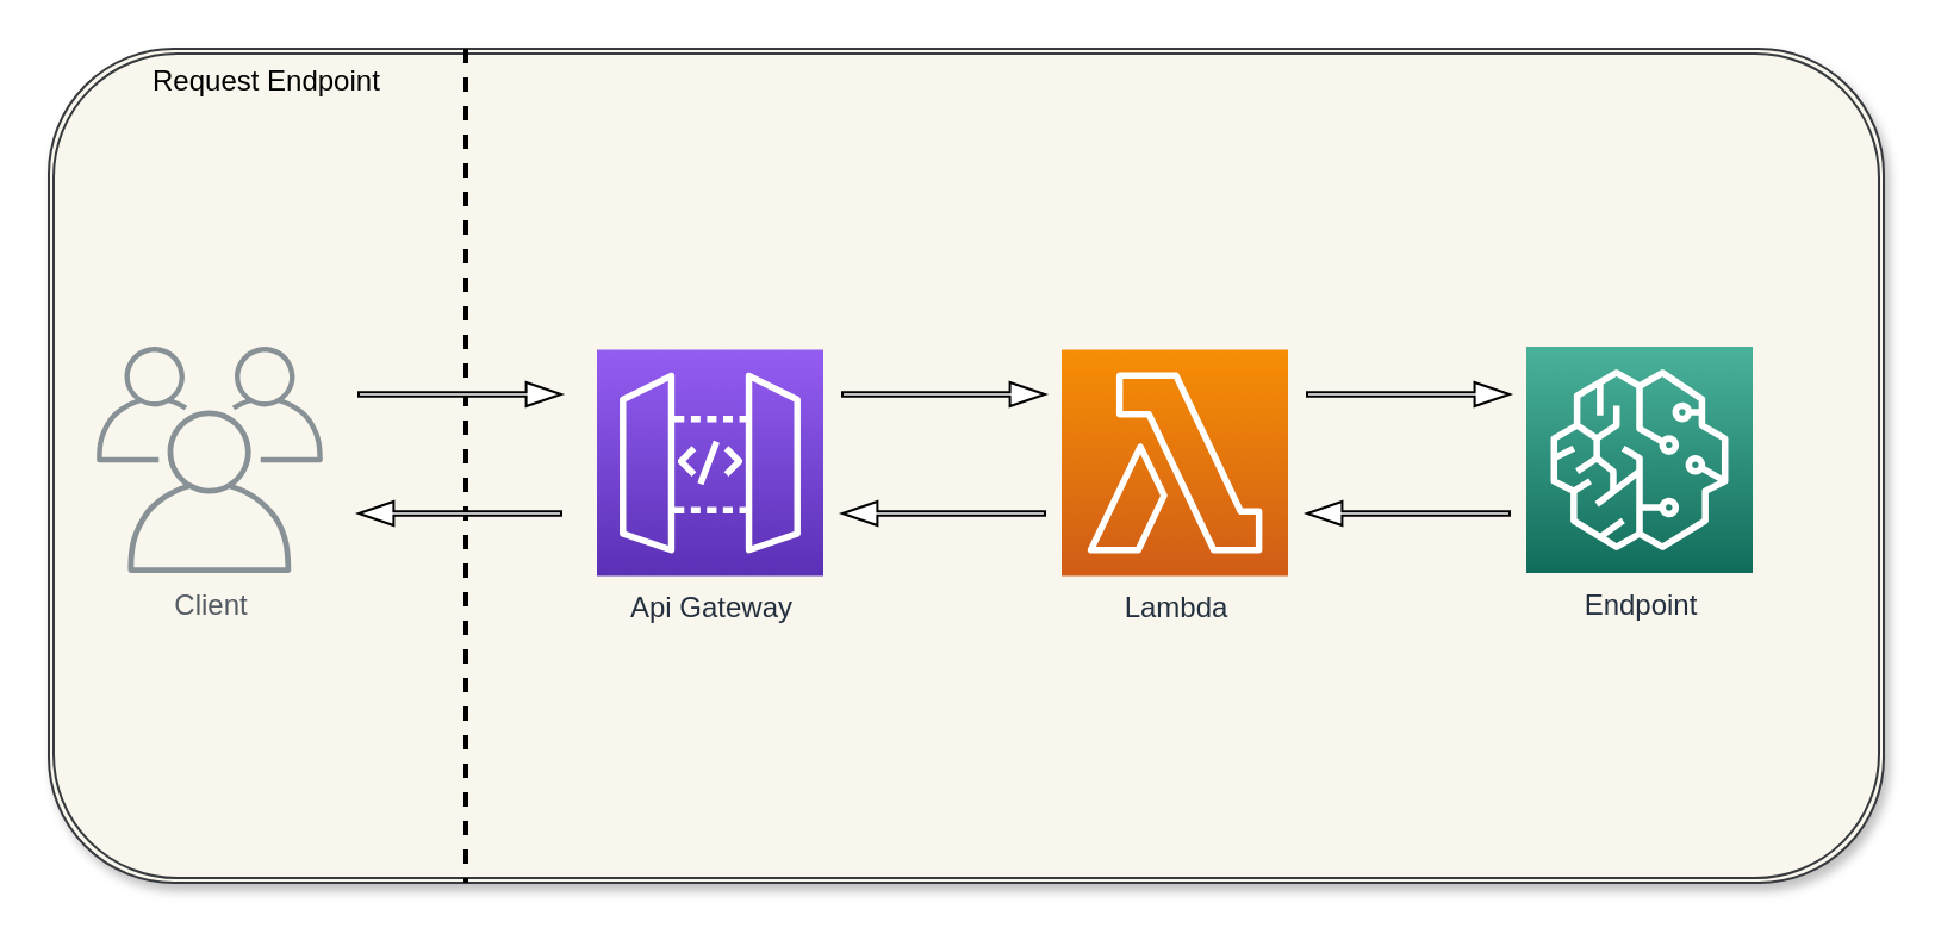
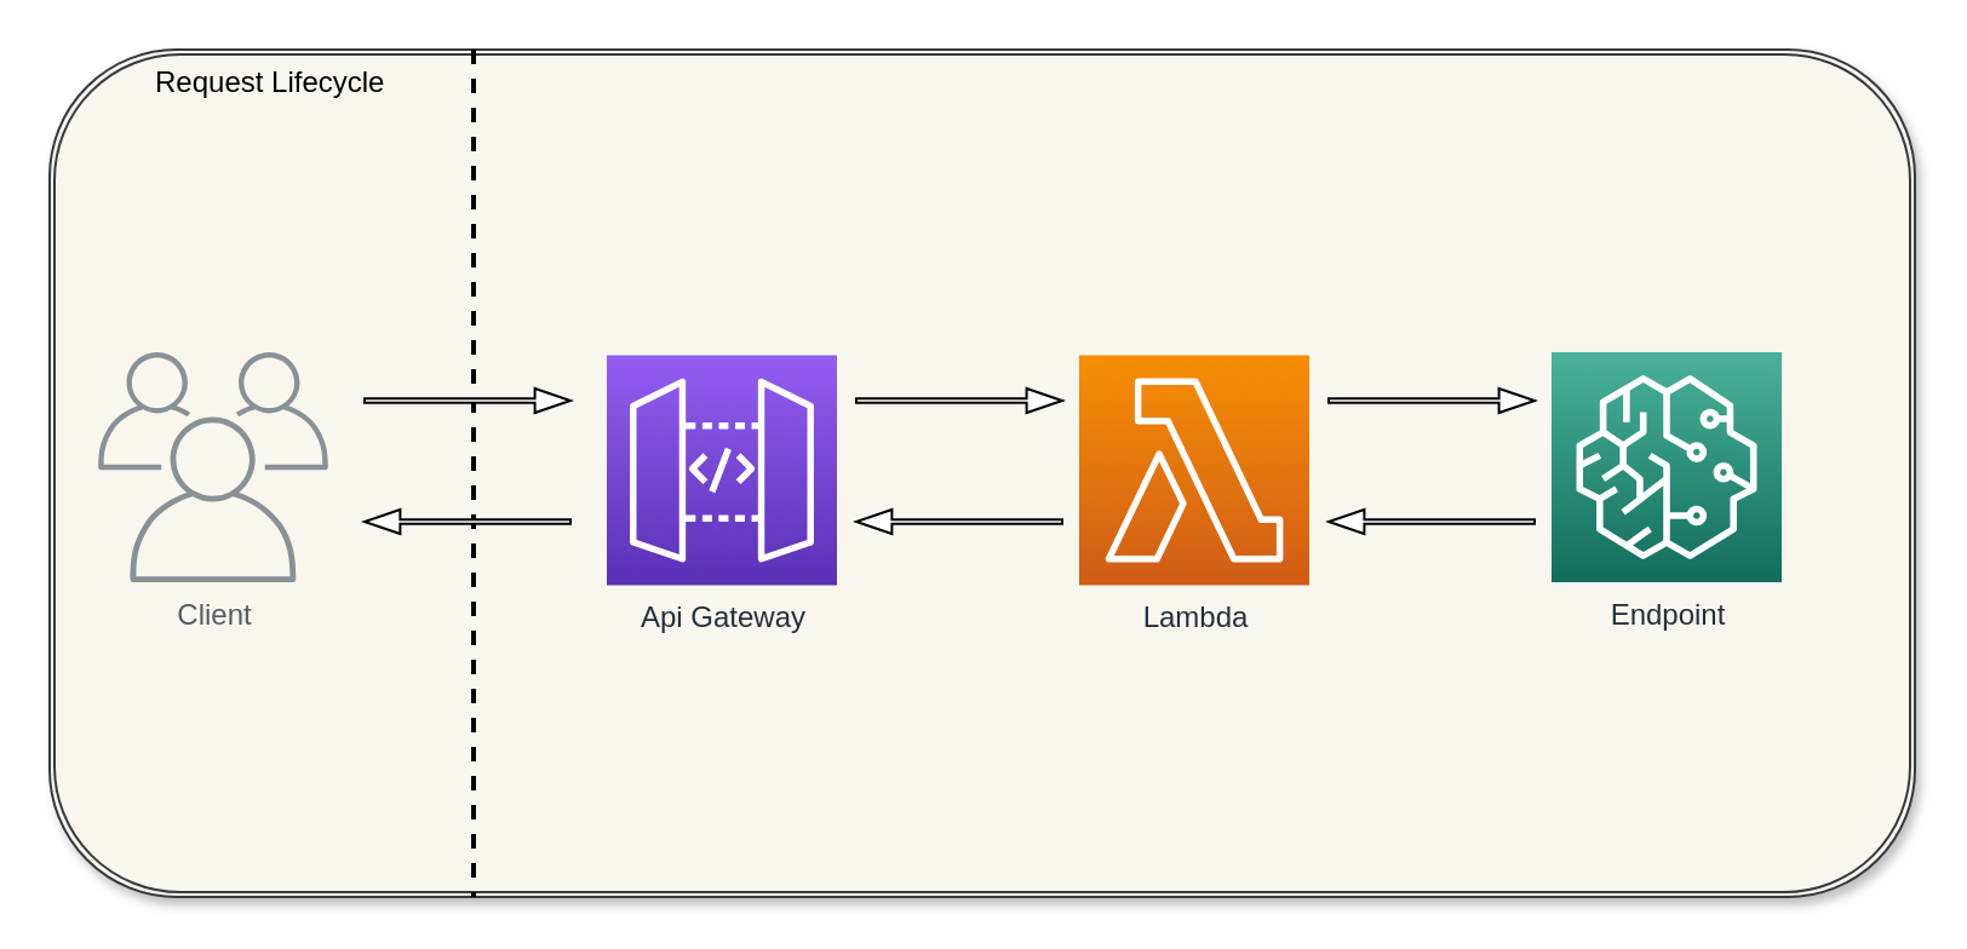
- <mxCell id="2" value="Request Endpoint" style="shape=ext;double=1;rounded=1;whiteSpace=wrap;html=1;fillColor=#f9f7ed;strokeColor=#36393d;shadow=1;verticalAlign=top;align=left;fontColor=#000000;spacingLeft=40;spacingTop=-2;" parent="1" vertex="1"><mxGeometry x="20" y="20" width="770" height="350" as="geometry" /></mxCell>
+ <mxCell id="2" value="Request Lifecycle" style="shape=ext;double=1;rounded=1;whiteSpace=wrap;html=1;fillColor=#f9f7ed;strokeColor=#36393d;shadow=1;verticalAlign=top;align=left;fontColor=#000000;spacingLeft=40;spacingTop=-2;" parent="1" vertex="1"><mxGeometry x="20" y="20" width="770" height="350" as="geometry" /></mxCell>
